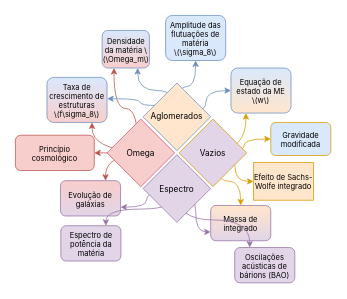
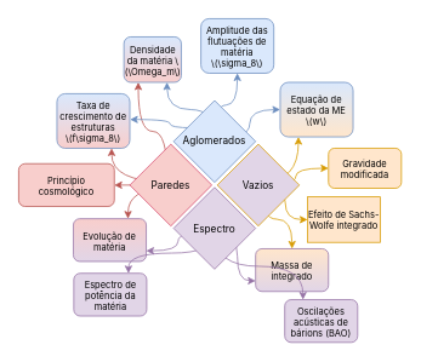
- <mxCell id="35" value="Aglomerados" style="rhombus;whiteSpace=wrap;html=1;fillColor=#ffe6cc;strokeColor=#6c8ebf;fontFamily=Inter;fontSource=https%3A%2F%2Ffonts.googleapis.com%2Fcss%3Ffamily%3DInter;fontSize=11;" vertex="1" parent="1"><mxGeometry x="190" y="110" width="90" height="90" as="geometry" /></mxCell>
+ <mxCell id="35" value="Aglomerados" style="rhombus;whiteSpace=wrap;html=1;fillColor=#dae8fc;strokeColor=#6c8ebf;fontFamily=Inter;fontSource=https%3A%2F%2Ffonts.googleapis.com%2Fcss%3Ffamily%3DInter;fontSize=11;" vertex="1" parent="1"><mxGeometry x="190" y="110" width="90" height="90" as="geometry" /></mxCell>
- <mxCell id="7" value="Gravidade modificada" style="rounded=1;whiteSpace=wrap;html=1;fillColor=#dae8fc;strokeColor=#d79b00;fontFamily=Inter;fontSource=https%3A%2F%2Ffonts.googleapis.com%2Fcss%3Ffamily%3DInter;fontSize=10;" vertex="1" parent="1"><mxGeometry x="360" y="162.5" width="80" height="44" as="geometry" /></mxCell>
+ <mxCell id="7" value="Gravidade modificada" style="rounded=1;whiteSpace=wrap;html=1;fillColor=#FFE6CC;strokeColor=#d79b00;fontFamily=Inter;fontSource=https%3A%2F%2Ffonts.googleapis.com%2Fcss%3Ffamily%3DInter;fontSize=10;" vertex="1" parent="1"><mxGeometry x="360" y="162.5" width="80" height="44" as="geometry" /></mxCell>
- <mxCell id="36" value="Omega" style="rhombus;whiteSpace=wrap;html=1;fillColor=#F8CECC;strokeColor=#D84F71;fontFamily=Inter;fontSource=https%3A%2F%2Ffonts.googleapis.com%2Fcss%3Ffamily%3DInter;fontSize=11;" vertex="1" parent="1"><mxGeometry x="142" y="158" width="90" height="90" as="geometry" /></mxCell>
+ <mxCell id="36" value="Paredes" style="rhombus;whiteSpace=wrap;html=1;fillColor=#F8CECC;strokeColor=#D84F71;fontFamily=Inter;fontSource=https%3A%2F%2Ffonts.googleapis.com%2Fcss%3Ffamily%3DInter;fontSize=11;" vertex="1" parent="1"><mxGeometry x="142" y="158" width="90" height="90" as="geometry" /></mxCell>
- <mxCell id="11" value="Evolução de galáxias" style="rounded=1;whiteSpace=wrap;html=1;fillColor=#e1d5e7;strokeColor=#9673a6;gradientDirection=north;fontFamily=Inter;fontSource=https%3A%2F%2Ffonts.googleapis.com%2Fcss%3Ffamily%3DInter;fontSize=10;gradientColor=#F8CECC;" vertex="1" parent="1"><mxGeometry x="80" y="240" width="80" height="47" as="geometry" /></mxCell>
+ <mxCell id="11" value="Evolução de matéria" style="rounded=1;whiteSpace=wrap;html=1;fillColor=#e1d5e7;strokeColor=#9673a6;gradientDirection=north;fontFamily=Inter;fontSource=https%3A%2F%2Ffonts.googleapis.com%2Fcss%3Ffamily%3DInter;fontSize=10;gradientColor=#F8CECC;" vertex="1" parent="1"><mxGeometry x="80" y="240" width="80" height="47" as="geometry" /></mxCell>
